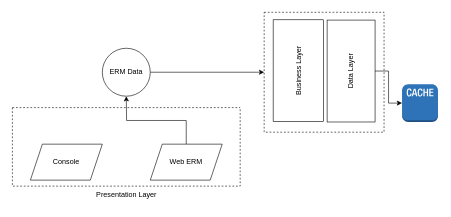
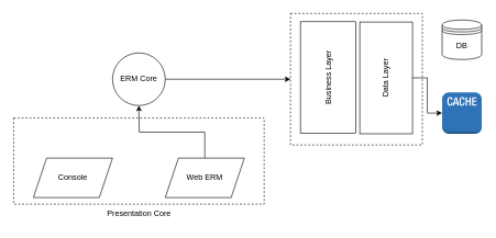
+ <mxCell id="12" value="DB" style="shape=datastore;whiteSpace=wrap;html=1;" vertex="1" parent="1"><mxGeometry x="670" y="30" width="60" height="60" as="geometry" /></mxCell>
- <mxCell id="6" value="ERM Data" style="ellipse;whiteSpace=wrap;html=1;aspect=fixed;" vertex="1" parent="1"><mxGeometry x="170" y="80" width="80" height="80" as="geometry" /></mxCell>
+ <mxCell id="6" value="ERM Core" style="ellipse;whiteSpace=wrap;html=1;aspect=fixed;" vertex="1" parent="1"><mxGeometry x="170" y="80" width="80" height="80" as="geometry" /></mxCell>
- <mxCell id="11" value="Presentation Layer" style="text;html=1;align=center;verticalAlign=middle;resizable=0;points=[];autosize=1;strokeColor=none;fillColor=none;" vertex="1" parent="1"><mxGeometry x="150" y="310" width="120" height="30" as="geometry" /></mxCell>
+ <mxCell id="11" value="Presentation Core" style="text;html=1;align=center;verticalAlign=middle;resizable=0;points=[];autosize=1;strokeColor=none;fillColor=none;" vertex="1" parent="1"><mxGeometry x="150" y="310" width="120" height="30" as="geometry" /></mxCell>
